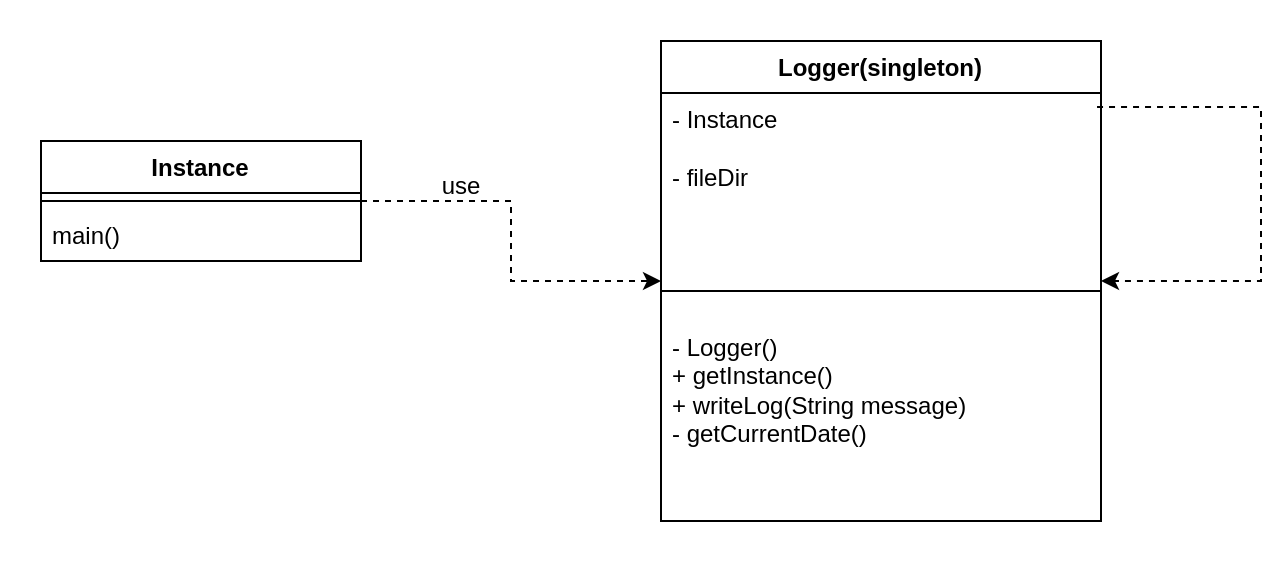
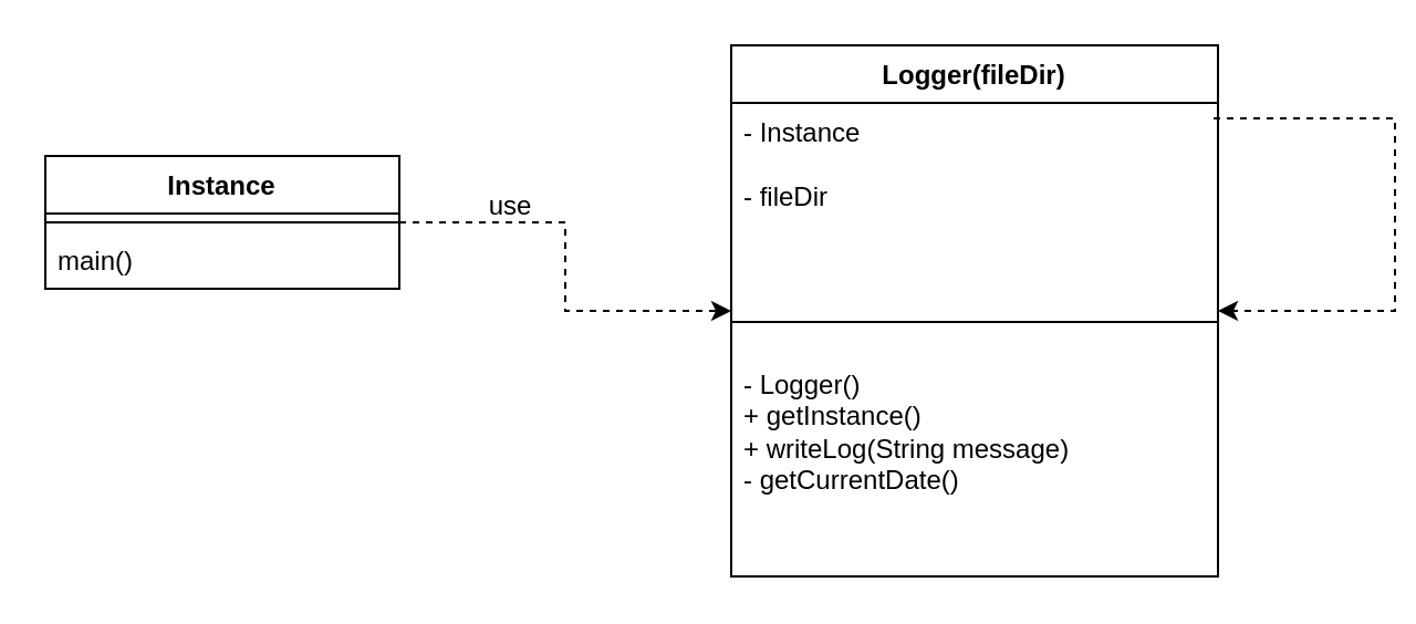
- <mxCell id="2" value="Logger(singleton)" style="swimlane;fontStyle=1;align=center;verticalAlign=top;childLayout=stackLayout;horizontal=1;startSize=26;horizontalStack=0;resizeParent=1;resizeParentMax=0;resizeLast=0;collapsible=1;marginBottom=0;whiteSpace=wrap;html=1;" vertex="1" parent="1"><mxGeometry x="330" y="20" width="220" height="240" as="geometry" /></mxCell>
+ <mxCell id="2" value="Logger(fileDir)" style="swimlane;fontStyle=1;align=center;verticalAlign=top;childLayout=stackLayout;horizontal=1;startSize=26;horizontalStack=0;resizeParent=1;resizeParentMax=0;resizeLast=0;collapsible=1;marginBottom=0;whiteSpace=wrap;html=1;" vertex="1" parent="1"><mxGeometry x="330" y="20" width="220" height="240" as="geometry" /></mxCell>
